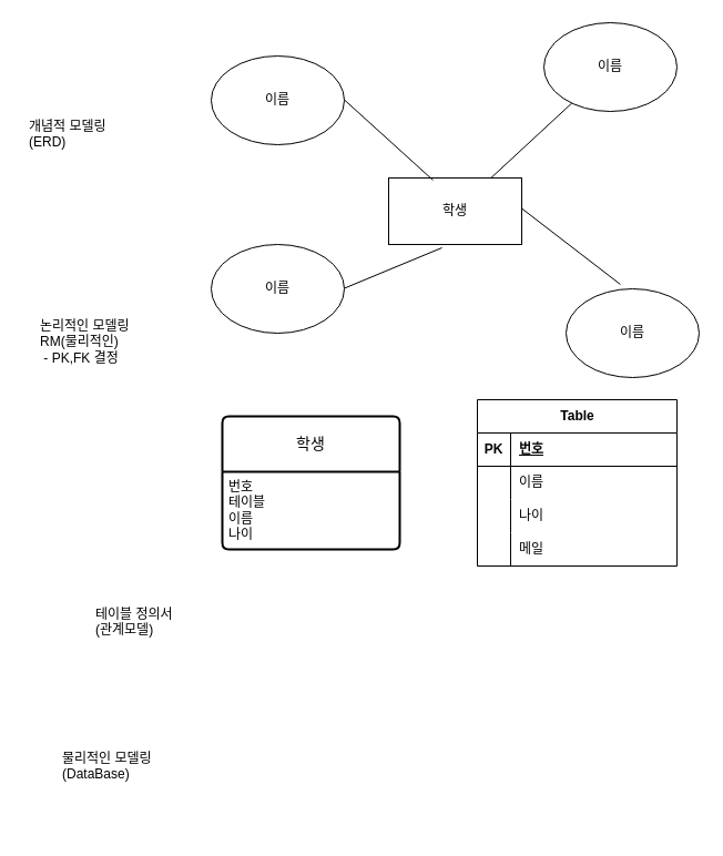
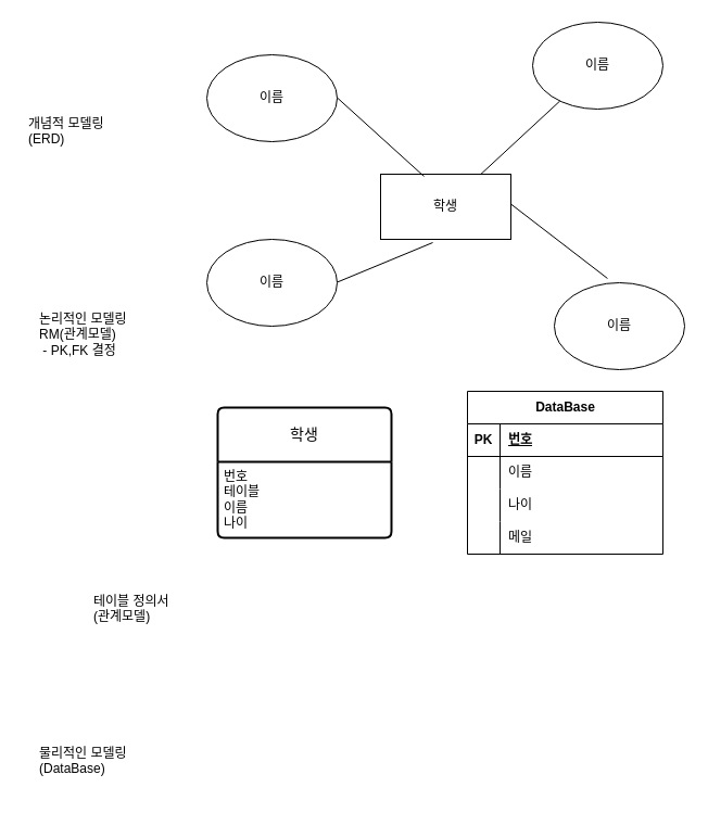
- <mxCell id="27" value="논리적인 모델링&lt;br&gt;RM(물리적인)&lt;br&gt;&amp;nbsp;- PK,FK 결정" style="text;strokeColor=none;fillColor=none;spacingLeft=4;spacingRight=4;overflow=hidden;rotatable=0;points=[[0,0.5],[1,0.5]];portConstraint=eastwest;fontSize=12;whiteSpace=wrap;html=1;" vertex="1" parent="1"><mxGeometry x="30" y="280" width="190" height="80" as="geometry" /></mxCell>
+ <mxCell id="27" value="논리적인 모델링&lt;br&gt;RM(관계모델)&lt;br&gt;&amp;nbsp;- PK,FK 결정" style="text;strokeColor=none;fillColor=none;spacingLeft=4;spacingRight=4;overflow=hidden;rotatable=0;points=[[0,0.5],[1,0.5]];portConstraint=eastwest;fontSize=12;whiteSpace=wrap;html=1;" vertex="1" parent="1"><mxGeometry x="30" y="280" width="190" height="80" as="geometry" /></mxCell>
- <mxCell id="11" value="Table" style="shape=table;startSize=30;container=1;collapsible=1;childLayout=tableLayout;fixedRows=1;rowLines=0;fontStyle=1;align=center;resizeLast=1;html=1;" vertex="1" parent="1"><mxGeometry x="430" y="360" width="180" height="150" as="geometry" /></mxCell>
+ <mxCell id="11" value="DataBase" style="shape=table;startSize=30;container=1;collapsible=1;childLayout=tableLayout;fixedRows=1;rowLines=0;fontStyle=1;align=center;resizeLast=1;html=1;" vertex="1" parent="1"><mxGeometry x="430" y="360" width="180" height="150" as="geometry" /></mxCell>
- <mxCell id="29" value="물리적인 모델링&lt;br&gt;(DataBase)" style="text;strokeColor=none;fillColor=none;spacingLeft=4;spacingRight=4;overflow=hidden;rotatable=0;points=[[0,0.5],[1,0.5]];portConstraint=eastwest;fontSize=12;whiteSpace=wrap;html=1;" vertex="1" parent="1"><mxGeometry x="50" y="670" width="190" height="80" as="geometry" /></mxCell>
+ <mxCell id="29" value="물리적인 모델링&lt;br&gt;(DataBase)" style="text;strokeColor=none;fillColor=none;spacingLeft=4;spacingRight=4;overflow=hidden;rotatable=0;points=[[0,0.5],[1,0.5]];portConstraint=eastwest;fontSize=12;whiteSpace=wrap;html=1;" vertex="1" parent="1"><mxGeometry x="30" y="680" width="190" height="80" as="geometry" /></mxCell>
